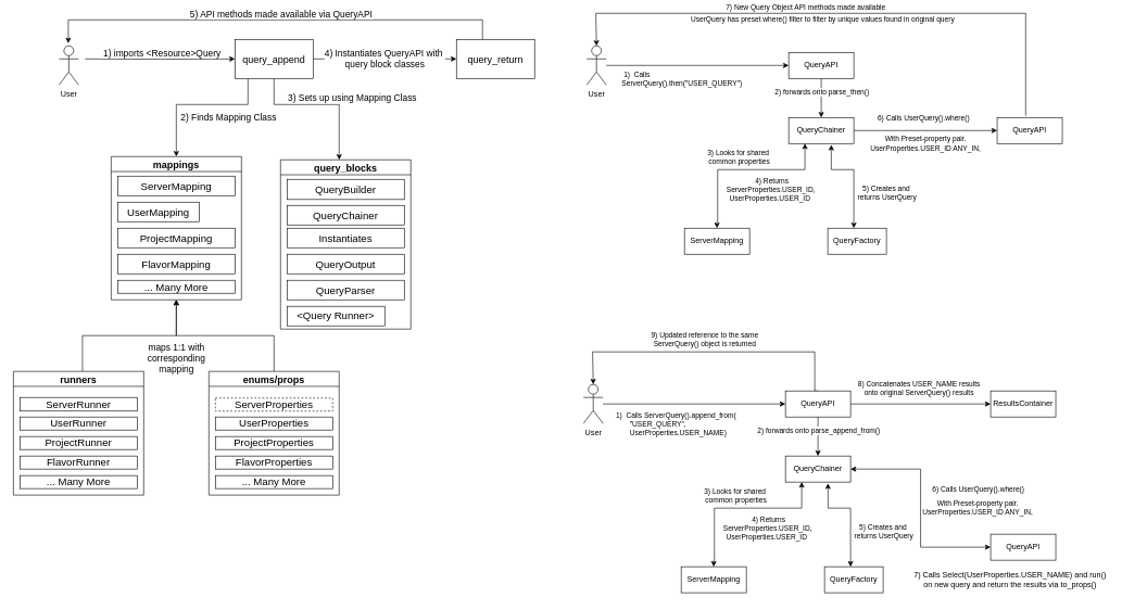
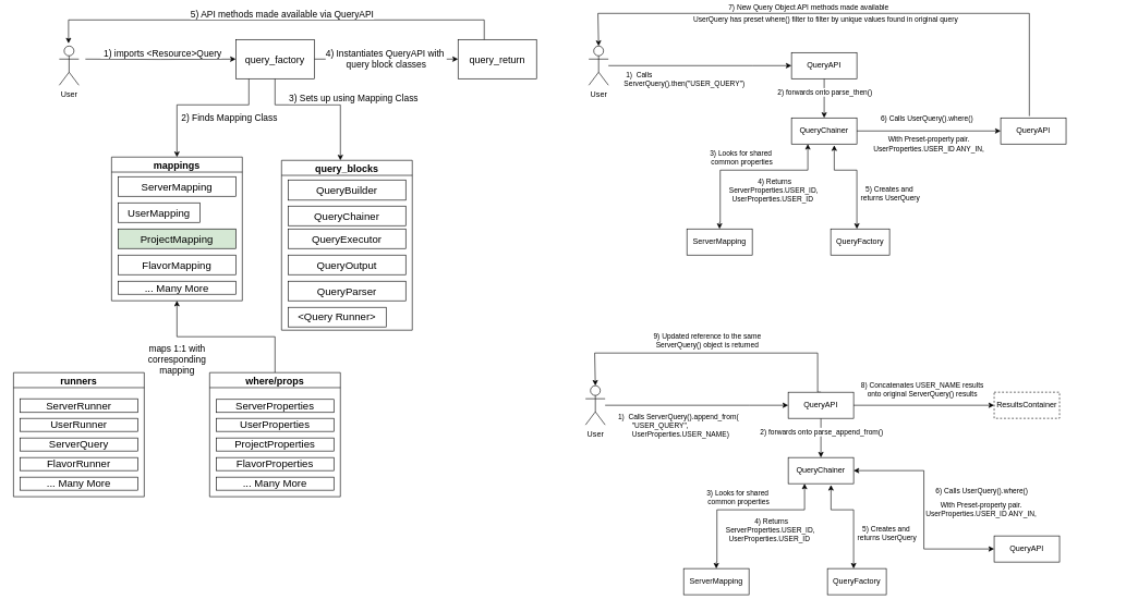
- <mxCell id="14" value="&lt;font style=&quot;font-size: 15px;&quot;&gt;query_append&lt;/font&gt;" style="rounded=0;whiteSpace=wrap;html=1;" parent="1" vertex="1"><mxGeometry x="360" y="60" width="120" height="60" as="geometry" /></mxCell>
+ <mxCell id="14" value="&lt;font style=&quot;font-size: 15px;&quot;&gt;query_factory&lt;/font&gt;" style="rounded=0;whiteSpace=wrap;html=1;" parent="1" vertex="1"><mxGeometry x="360" y="60" width="120" height="60" as="geometry" /></mxCell>
- <mxCell id="18" value="ProjectMapping" style="rounded=0;whiteSpace=wrap;html=1;fontSize=16;" parent="15" vertex="1"><mxGeometry x="10" y="110" width="180" height="30" as="geometry" /></mxCell>
+ <mxCell id="18" value="ProjectMapping" style="rounded=0;whiteSpace=wrap;html=1;fontSize=16;fillColor=#d5e8d4;" parent="15" vertex="1"><mxGeometry x="10" y="110" width="180" height="30" as="geometry" /></mxCell>
- <mxCell id="7" value="Instantiates" style="rounded=0;whiteSpace=wrap;html=1;fontSize=16;" parent="4" vertex="1"><mxGeometry x="10" y="105" width="180" height="30" as="geometry" /></mxCell>
+ <mxCell id="7" value="QueryExecutor" style="rounded=0;whiteSpace=wrap;html=1;fontSize=16;" parent="4" vertex="1"><mxGeometry x="10" y="105" width="180" height="30" as="geometry" /></mxCell>
- <mxCell id="44" style="edgeStyle=orthogonalEdgeStyle;rounded=0;orthogonalLoop=1;jettySize=auto;html=1;entryX=0.5;entryY=1;entryDx=0;entryDy=0;exitX=0.53;exitY=0;exitDx=0;exitDy=0;exitPerimeter=0;" parent="1" source="45" target="15" edge="1"><mxGeometry relative="1" as="geometry" /></mxCell>
- <mxCell id="52" value="&lt;font style=&quot;font-size: 15px;&quot;&gt;enums/props&lt;/font&gt;" style="swimlane;whiteSpace=wrap;html=1;" parent="1" vertex="1"><mxGeometry x="320" y="570" width="200" height="190" as="geometry" /></mxCell>
+ <mxCell id="52" value="&lt;font style=&quot;font-size: 15px;&quot;&gt;where/props&lt;/font&gt;" style="swimlane;whiteSpace=wrap;html=1;" parent="1" vertex="1"><mxGeometry x="320" y="570" width="200" height="190" as="geometry" /></mxCell>
- <mxCell id="78" value="&lt;div&gt;ResultsContainer&lt;/div&gt;" style="rounded=0;whiteSpace=wrap;html=1;" vertex="1" parent="1"><mxGeometry x="1520" y="600" width="100" height="40" as="geometry" /></mxCell>
+ <mxCell id="78" value="&lt;div&gt;ResultsContainer&lt;/div&gt;" style="rounded=0;whiteSpace=wrap;html=1;dashed=1;" vertex="1" parent="1"><mxGeometry x="1520" y="600" width="100" height="40" as="geometry" /></mxCell>
- <mxCell id="53" value="ServerProperties" style="rounded=0;whiteSpace=wrap;html=1;fontSize=16;dashed=1;" parent="52" vertex="1"><mxGeometry x="10" y="41" width="180" height="20" as="geometry" /></mxCell>
+ <mxCell id="53" value="ServerProperties" style="rounded=0;whiteSpace=wrap;html=1;fontSize=16;" parent="52" vertex="1"><mxGeometry x="10" y="41" width="180" height="20" as="geometry" /></mxCell>
- <mxCell id="48" value="ProjectRunner" style="rounded=0;whiteSpace=wrap;html=1;fontSize=16;" parent="45" vertex="1"><mxGeometry x="10" y="100" width="180" height="20" as="geometry" /></mxCell>
+ <mxCell id="48" value="ServerQuery" style="rounded=0;whiteSpace=wrap;html=1;fontSize=16;" parent="45" vertex="1"><mxGeometry x="10" y="100" width="180" height="20" as="geometry" /></mxCell>
- <mxCell id="81" value="7) Calls Select(UserProperties.USER_NAME) and run() on new query and return the results via to_props()" style="text;html=1;strokeColor=none;fillColor=none;align=center;verticalAlign=middle;whiteSpace=wrap;rounded=0;" vertex="1" parent="1"><mxGeometry x="1400" y="865" width="300" height="50" as="geometry" /></mxCell>
